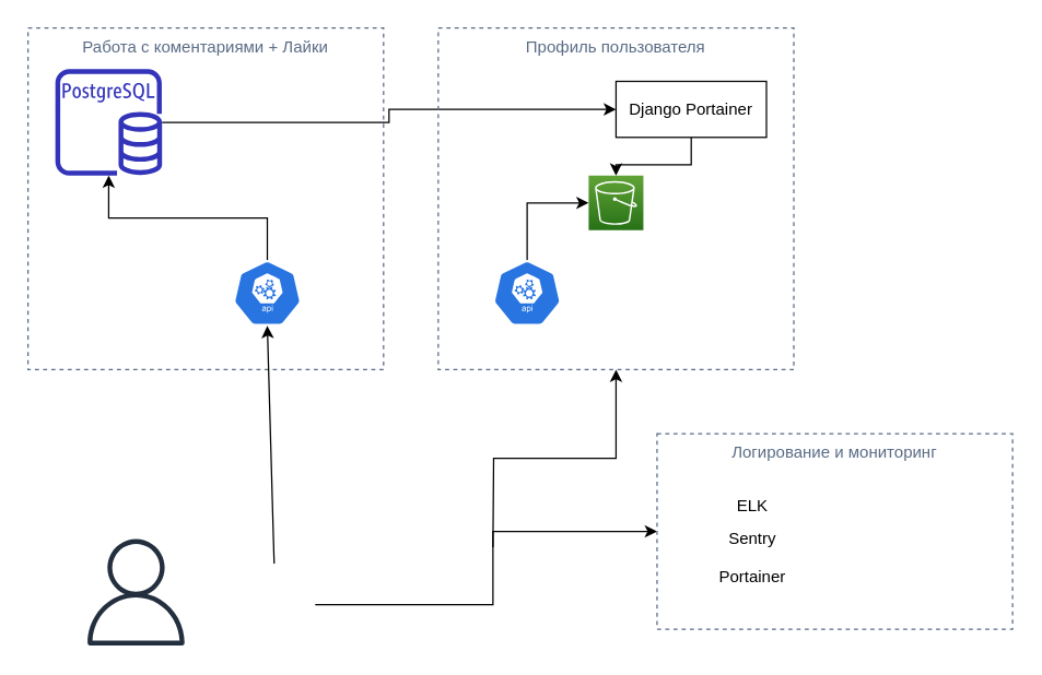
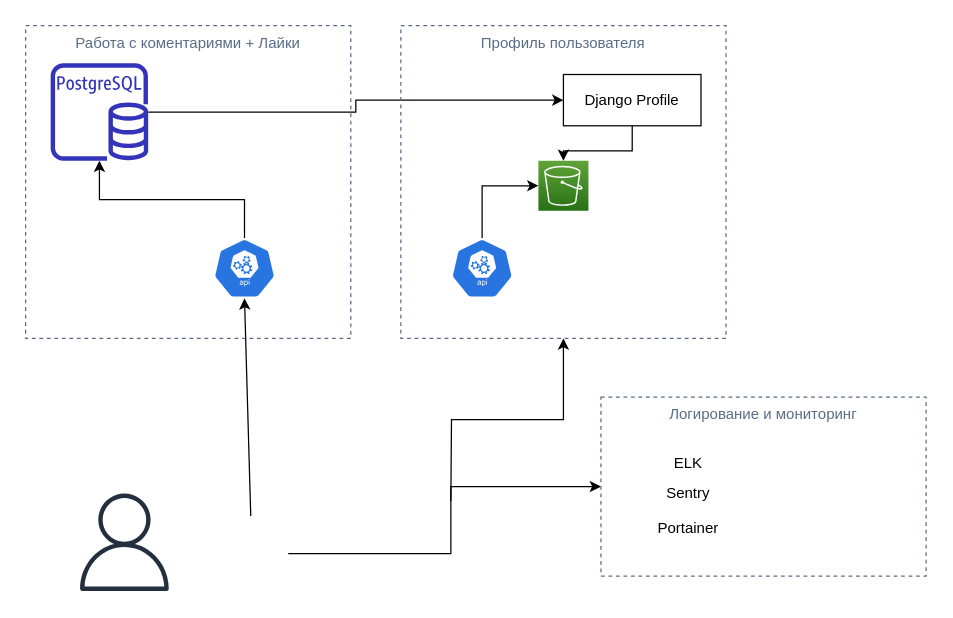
- <mxCell id="14" value="Django Portainer" style="whiteSpace=wrap;html=1;align=center;treeFolding=1;treeMoving=1;newEdgeStyle={&quot;edgeStyle&quot;:&quot;elbowEdgeStyle&quot;,&quot;startArrow&quot;:&quot;none&quot;,&quot;endArrow&quot;:&quot;none&quot;};" vertex="1" parent="1"><mxGeometry x="450" y="59" width="110" height="41" as="geometry" /></mxCell>
+ <mxCell id="14" value="Django Profile" style="whiteSpace=wrap;html=1;align=center;treeFolding=1;treeMoving=1;newEdgeStyle={&quot;edgeStyle&quot;:&quot;elbowEdgeStyle&quot;,&quot;startArrow&quot;:&quot;none&quot;,&quot;endArrow&quot;:&quot;none&quot;};" vertex="1" parent="1"><mxGeometry x="450" y="59" width="110" height="41" as="geometry" /></mxCell>
